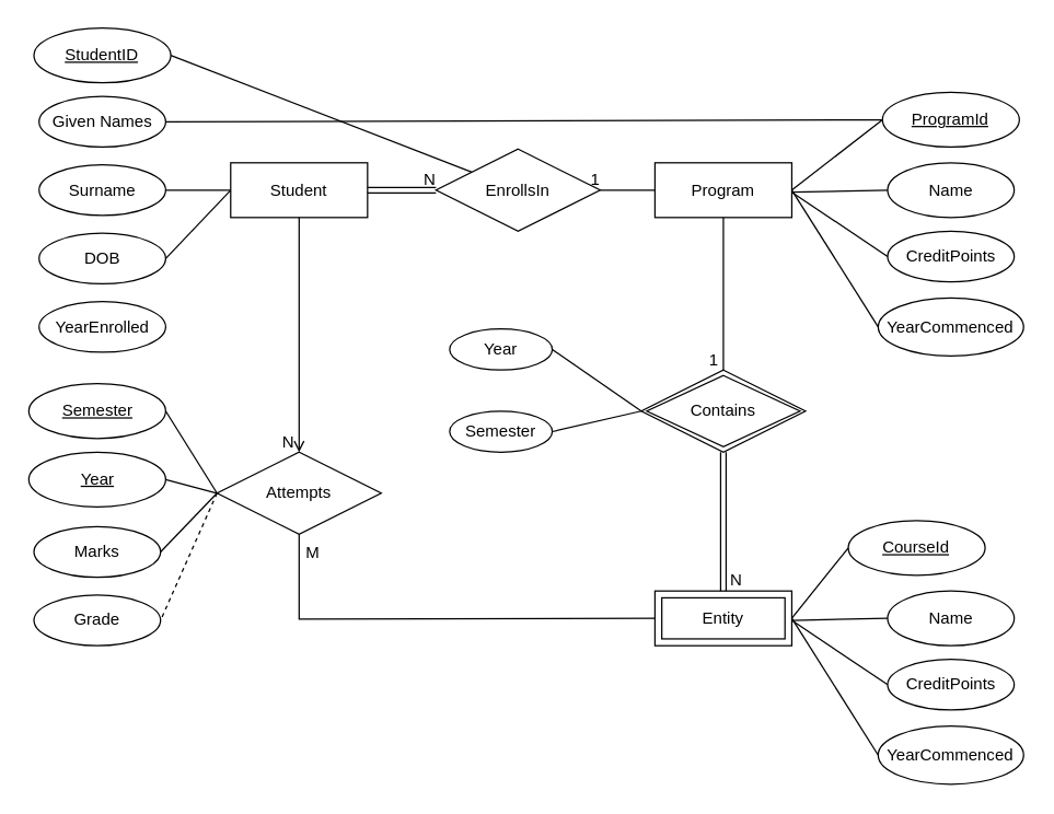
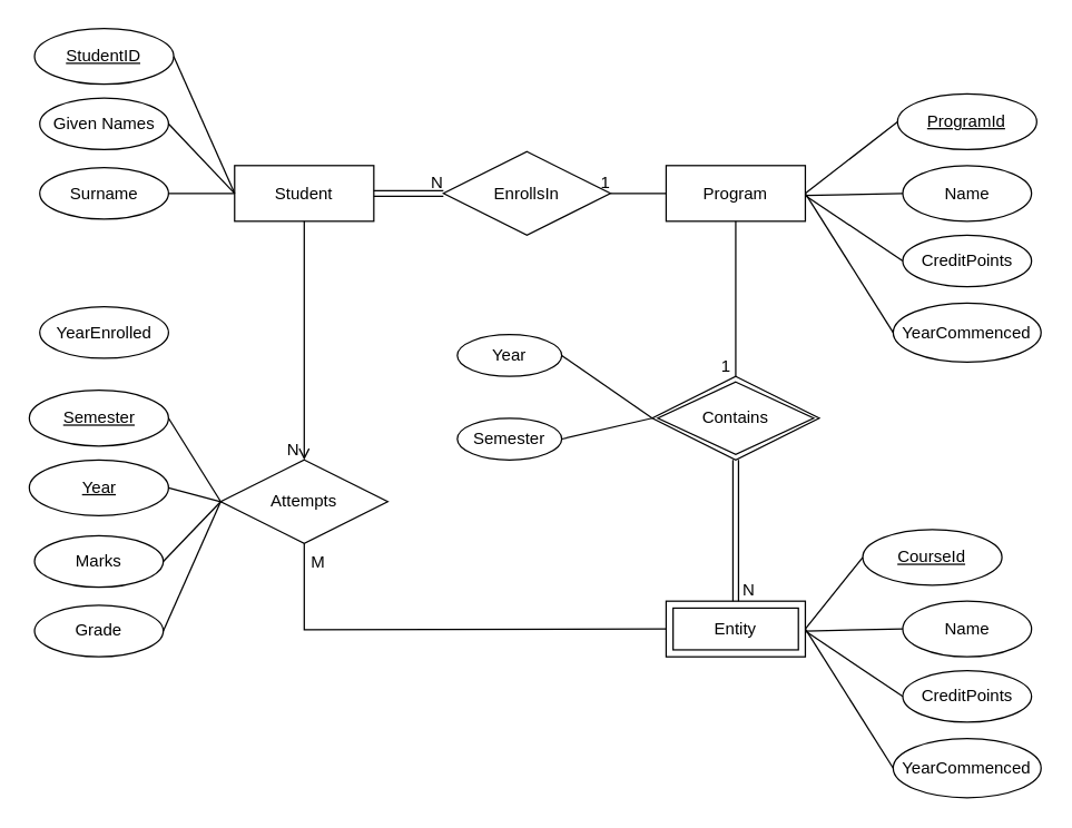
- <mxCell id="9" value="" style="endArrow=none;html=1;rounded=0;exitX=1;exitY=0.5;exitDx=0;exitDy=0;" edge="1" parent="1" source="8" target="3"><mxGeometry relative="1" as="geometry"><mxPoint x="318" y="220" as="sourcePoint" /><mxPoint x="478" y="220" as="targetPoint" /></mxGeometry></mxCell>
+ <mxCell id="9" value="" style="endArrow=none;html=1;rounded=0;exitX=1;exitY=0.5;exitDx=0;exitDy=0;entryX=0;entryY=0.5;entryDx=0;entryDy=0;" edge="1" parent="1" source="8" target="2"><mxGeometry relative="1" as="geometry"><mxPoint x="318" y="220" as="sourcePoint" /><mxPoint x="478" y="220" as="targetPoint" /></mxGeometry></mxCell>
- <mxCell id="10" value="" style="endArrow=none;html=1;rounded=0;exitX=1;exitY=0.5;exitDx=0;exitDy=0;" edge="1" parent="1" source="4" target="21"><mxGeometry relative="1" as="geometry"><mxPoint x="198" y="240" as="sourcePoint" /><mxPoint x="241.75" y="330" as="targetPoint" /></mxGeometry></mxCell>
+ <mxCell id="10" value="" style="endArrow=none;html=1;rounded=0;exitX=1;exitY=0.5;exitDx=0;exitDy=0;entryX=0;entryY=0.5;entryDx=0;entryDy=0;" edge="1" parent="1" source="4" target="2"><mxGeometry relative="1" as="geometry"><mxPoint x="198" y="240" as="sourcePoint" /><mxPoint x="241.75" y="330" as="targetPoint" /></mxGeometry></mxCell>
- <mxCell id="12" value="" style="endArrow=none;html=1;rounded=0;exitX=1;exitY=0.5;exitDx=0;exitDy=0;entryX=0;entryY=0.5;entryDx=0;entryDy=0;" edge="1" parent="1" source="6" target="2"><mxGeometry relative="1" as="geometry"><mxPoint x="178" y="230" as="sourcePoint" /><mxPoint x="221.75" y="320" as="targetPoint" /></mxGeometry></mxCell>
- <mxCell id="6" value="DOB" style="ellipse;whiteSpace=wrap;html=1;align=center;" vertex="1" parent="1"><mxGeometry x="28" y="170" width="92.5" height="37" as="geometry" /></mxCell>
- <mxCell id="51" value="" style="endArrow=none;html=1;rounded=0;entryX=1;entryY=0.5;entryDx=0;entryDy=0;exitX=0;exitY=0.5;exitDx=0;exitDy=0;dashed=1;" edge="1" target="48" parent="1" source="41"><mxGeometry relative="1" as="geometry"><mxPoint x="228" y="480" as="sourcePoint" /><mxPoint x="208" y="514.5" as="targetPoint" /></mxGeometry></mxCell>
+ <mxCell id="51" value="" style="endArrow=none;html=1;rounded=0;entryX=1;entryY=0.5;entryDx=0;entryDy=0;exitX=0;exitY=0.5;exitDx=0;exitDy=0;" edge="1" target="48" parent="1" source="41"><mxGeometry relative="1" as="geometry"><mxPoint x="228" y="480" as="sourcePoint" /><mxPoint x="208" y="514.5" as="targetPoint" /></mxGeometry></mxCell>
